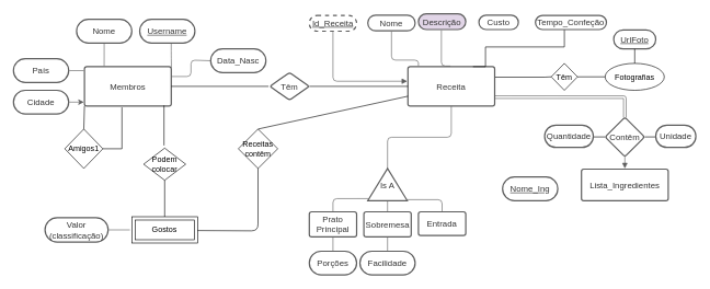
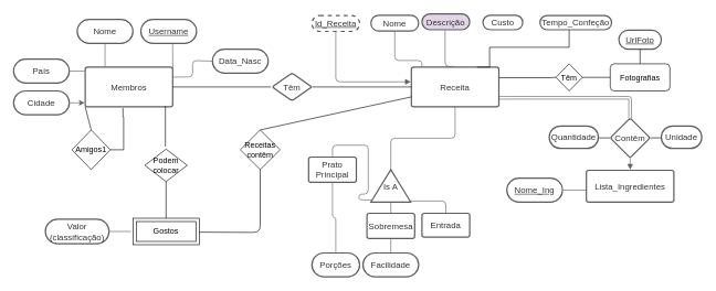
- <mxCell id="53" value="Fotografias" style="ellipse;whiteSpace=wrap;html=1;" parent="1" vertex="1"><mxGeometry x="920" y="96" width="90" height="41" as="geometry" /></mxCell>
+ <mxCell id="53" value="Fotografias" style="rounded=1;whiteSpace=wrap;html=1;" parent="1" vertex="1"><mxGeometry x="920" y="96" width="90" height="41" as="geometry" /></mxCell>
- <mxCell id="51" value="Amigos1" style="rhombus;whiteSpace=wrap;html=1;" parent="1" vertex="1"><mxGeometry x="98" y="196" width="58" height="60" as="geometry" /></mxCell>
+ <mxCell id="51" value="Amigos1" style="rhombus;whiteSpace=wrap;html=1;" parent="1" vertex="1"><mxGeometry x="108" y="196" width="58" height="60" as="geometry" /></mxCell>
+ <mxCell id="29" value="" style="html=1;jettySize=18;whiteSpace=wrap;fontSize=11;strokeColor=#5E5E5E;rounded=1;arcSize=12;edgeStyle=orthogonalEdgeStyle;startArrow=none;;endArrow=none;;exitX=1.011;exitY=0.5;exitPerimeter=0;entryX=-0.007;entryY=0.625;entryPerimeter=0;" parent="1" source="26" target="24" edge="1"><mxGeometry width="100" height="100" relative="1" as="geometry"><Array as="points" /></mxGeometry></mxCell>
- <mxCell id="32" value="Prato Principal" style="html=1;overflow=block;blockSpacing=1;whiteSpace=wrap;;whiteSpace=wrap;fontSize=13;fontColor=#333333;spacing=3;strokeColor=#5e5e5e;strokeOpacity=100;rounded=1;absoluteArcSize=1;arcSize=7;strokeWidth=2;" parent="1" vertex="1"><mxGeometry x="470" y="322" width="72" height="38" as="geometry" /></mxCell>
+ <mxCell id="32" value="Prato Principal" style="html=1;overflow=block;blockSpacing=1;whiteSpace=wrap;;whiteSpace=wrap;fontSize=13;fontColor=#333333;spacing=3;strokeColor=#5e5e5e;strokeOpacity=100;rounded=1;absoluteArcSize=1;arcSize=7;strokeWidth=2;" parent="1" vertex="1"><mxGeometry x="465" y="237" width="72" height="38" as="geometry" /></mxCell>
